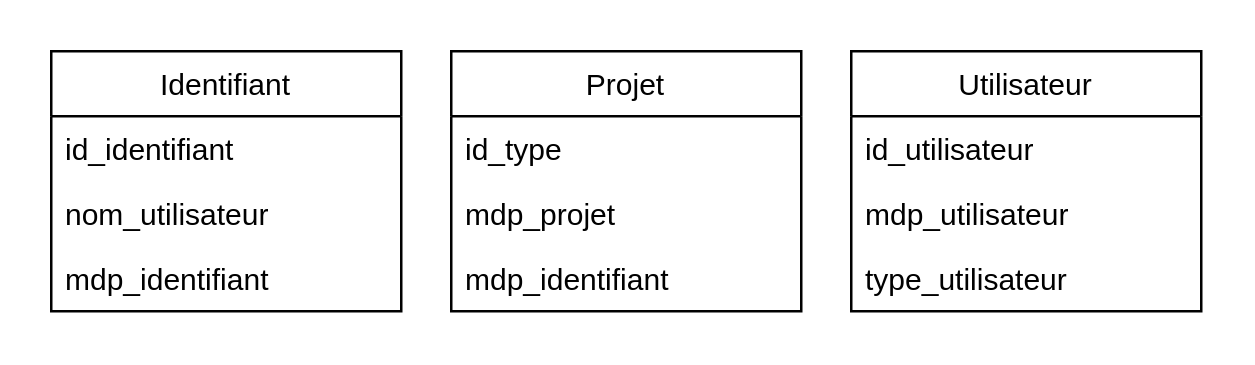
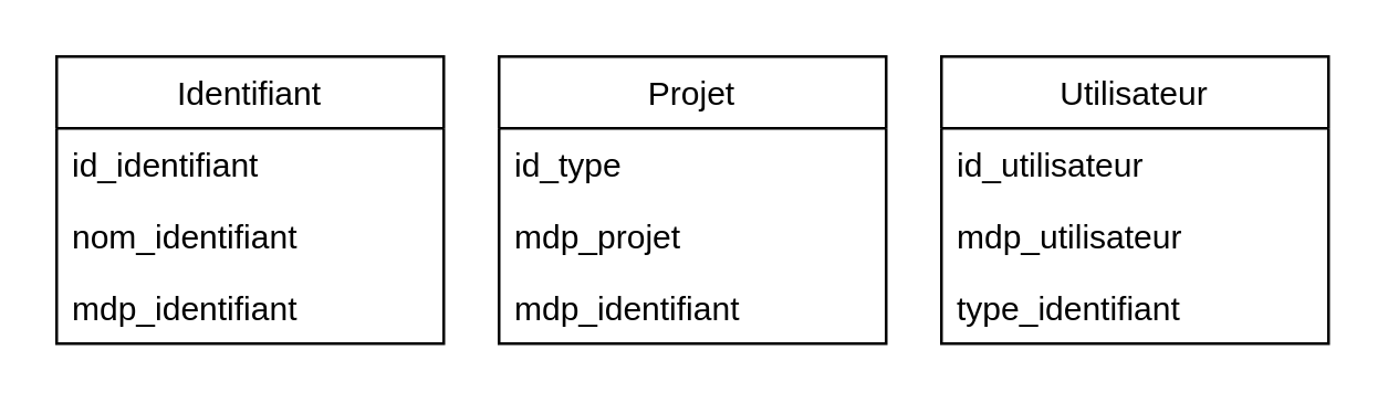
- <mxCell id="4" value="nom_utilisateur" style="text;strokeColor=none;fillColor=none;align=left;verticalAlign=top;spacingLeft=4;spacingRight=4;overflow=hidden;rotatable=0;points=[[0,0.5],[1,0.5]];portConstraint=eastwest;" vertex="1" parent="2"><mxGeometry y="52" width="140" height="26" as="geometry" /></mxCell>
+ <mxCell id="4" value="nom_identifiant" style="text;strokeColor=none;fillColor=none;align=left;verticalAlign=top;spacingLeft=4;spacingRight=4;overflow=hidden;rotatable=0;points=[[0,0.5],[1,0.5]];portConstraint=eastwest;" vertex="1" parent="2"><mxGeometry y="52" width="140" height="26" as="geometry" /></mxCell>
- <mxCell id="13" value="type_utilisateur" style="text;strokeColor=none;fillColor=none;align=left;verticalAlign=top;spacingLeft=4;spacingRight=4;overflow=hidden;rotatable=0;points=[[0,0.5],[1,0.5]];portConstraint=eastwest;" vertex="1" parent="10"><mxGeometry y="78" width="140" height="26" as="geometry" /></mxCell>
+ <mxCell id="13" value="type_identifiant" style="text;strokeColor=none;fillColor=none;align=left;verticalAlign=top;spacingLeft=4;spacingRight=4;overflow=hidden;rotatable=0;points=[[0,0.5],[1,0.5]];portConstraint=eastwest;" vertex="1" parent="10"><mxGeometry y="78" width="140" height="26" as="geometry" /></mxCell>
